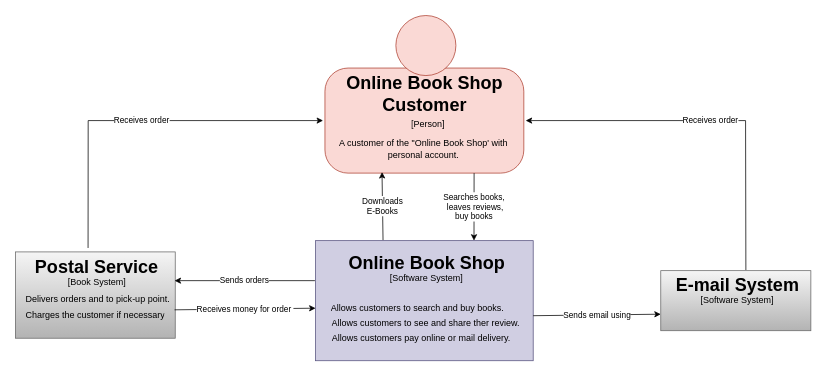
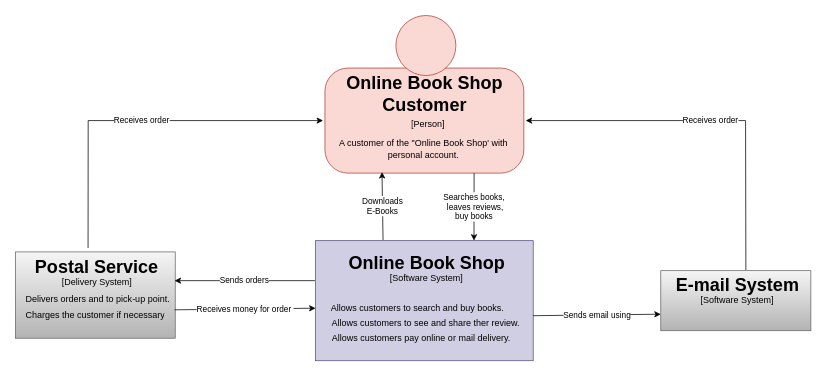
- <mxCell id="18" value="[Book System]" style="text;html=1;strokeColor=none;fillColor=none;align=center;verticalAlign=middle;whiteSpace=wrap;overflow=hidden;fontColor=#000000;rounded=1;" vertex="1" parent="1"><mxGeometry x="63.5" y="365" width="130" height="20" as="geometry" /></mxCell>
+ <mxCell id="18" value="[Delivery System]" style="text;html=1;strokeColor=none;fillColor=none;align=center;verticalAlign=middle;whiteSpace=wrap;overflow=hidden;fontColor=#000000;rounded=1;" vertex="1" parent="1"><mxGeometry x="63.5" y="365" width="130" height="20" as="geometry" /></mxCell>
